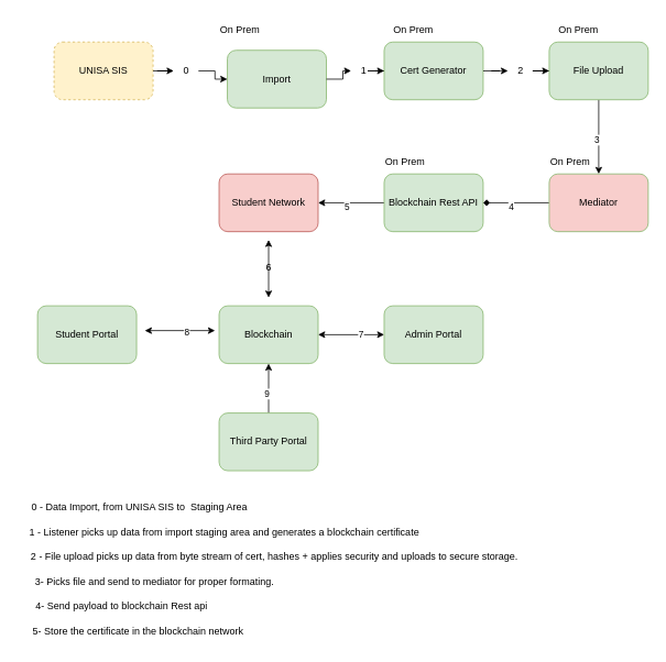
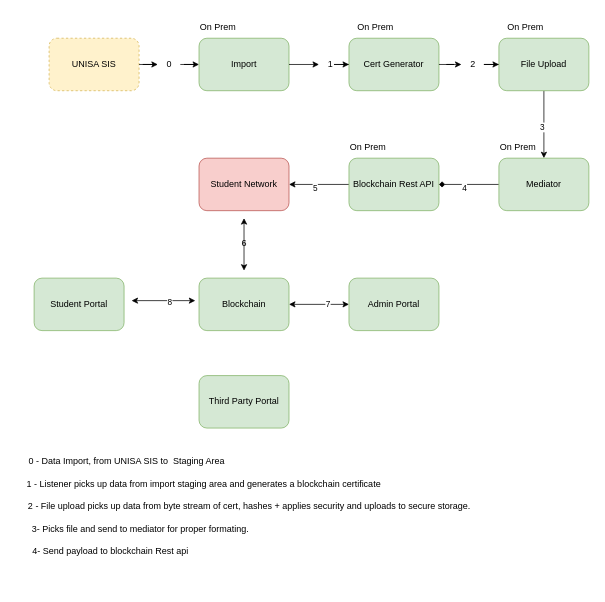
- <mxCell id="3" value="Import" style="rounded=1;whiteSpace=wrap;html=1;fillColor=#d5e8d4;strokeColor=#82b366;" vertex="1" parent="1"><mxGeometry x="275" y="60" width="120" height="70" as="geometry" /></mxCell>
+ <mxCell id="3" value="Import" style="rounded=1;whiteSpace=wrap;html=1;fillColor=#d5e8d4;strokeColor=#82b366;" vertex="1" parent="1"><mxGeometry x="265" y="50" width="120" height="70" as="geometry" /></mxCell>
- <mxCell id="25" value="Mediator" style="rounded=1;whiteSpace=wrap;html=1;fillColor=#f8cecc;strokeColor=#82b366;" vertex="1" parent="1"><mxGeometry x="665" y="210" width="120" height="70" as="geometry" /></mxCell>
+ <mxCell id="25" value="Mediator" style="rounded=1;whiteSpace=wrap;html=1;fillColor=#d5e8d4;strokeColor=#82b366;" vertex="1" parent="1"><mxGeometry x="665" y="210" width="120" height="70" as="geometry" /></mxCell>
- <mxCell id="38" style="edgeStyle=orthogonalEdgeStyle;rounded=0;orthogonalLoop=1;jettySize=auto;html=1;entryX=0.5;entryY=1;entryDx=0;entryDy=0;" edge="1" parent="1" source="40" target="35"><mxGeometry relative="1" as="geometry"><mxPoint x="325" y="450" as="targetPoint" /></mxGeometry></mxCell>
- <mxCell id="39" value="9" style="edgeLabel;html=1;align=center;verticalAlign=middle;resizable=0;points=[];" vertex="1" connectable="0" parent="38"><mxGeometry x="-0.187" y="3" relative="1" as="geometry"><mxPoint as="offset" /></mxGeometry></mxCell>
- <mxCell id="29" value="&amp;nbsp; &amp;nbsp; 5- Store the certificate in the blockchain network" style="text;html=1;align=center;verticalAlign=middle;resizable=0;points=[];autosize=1;strokeColor=none;fillColor=none;" vertex="1" parent="1"><mxGeometry x="20" y="750" width="280" height="30" as="geometry" /></mxCell>
